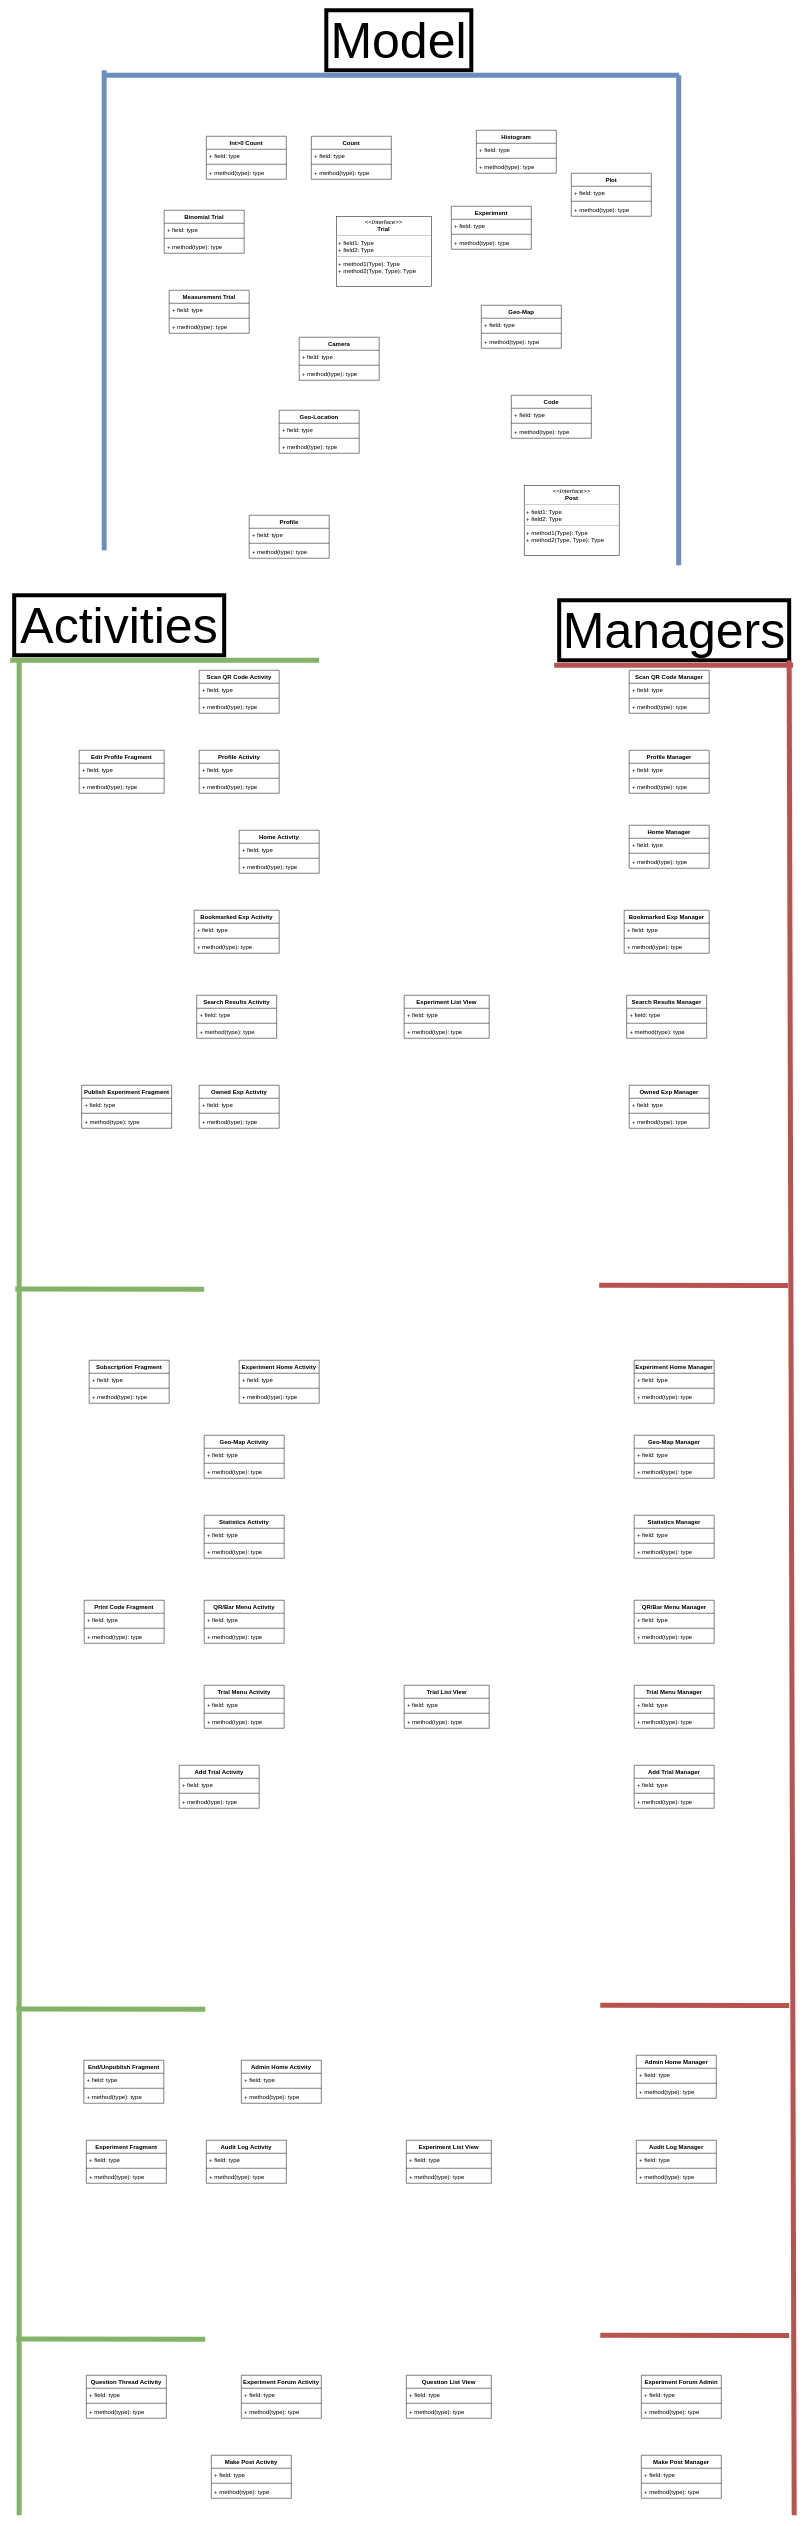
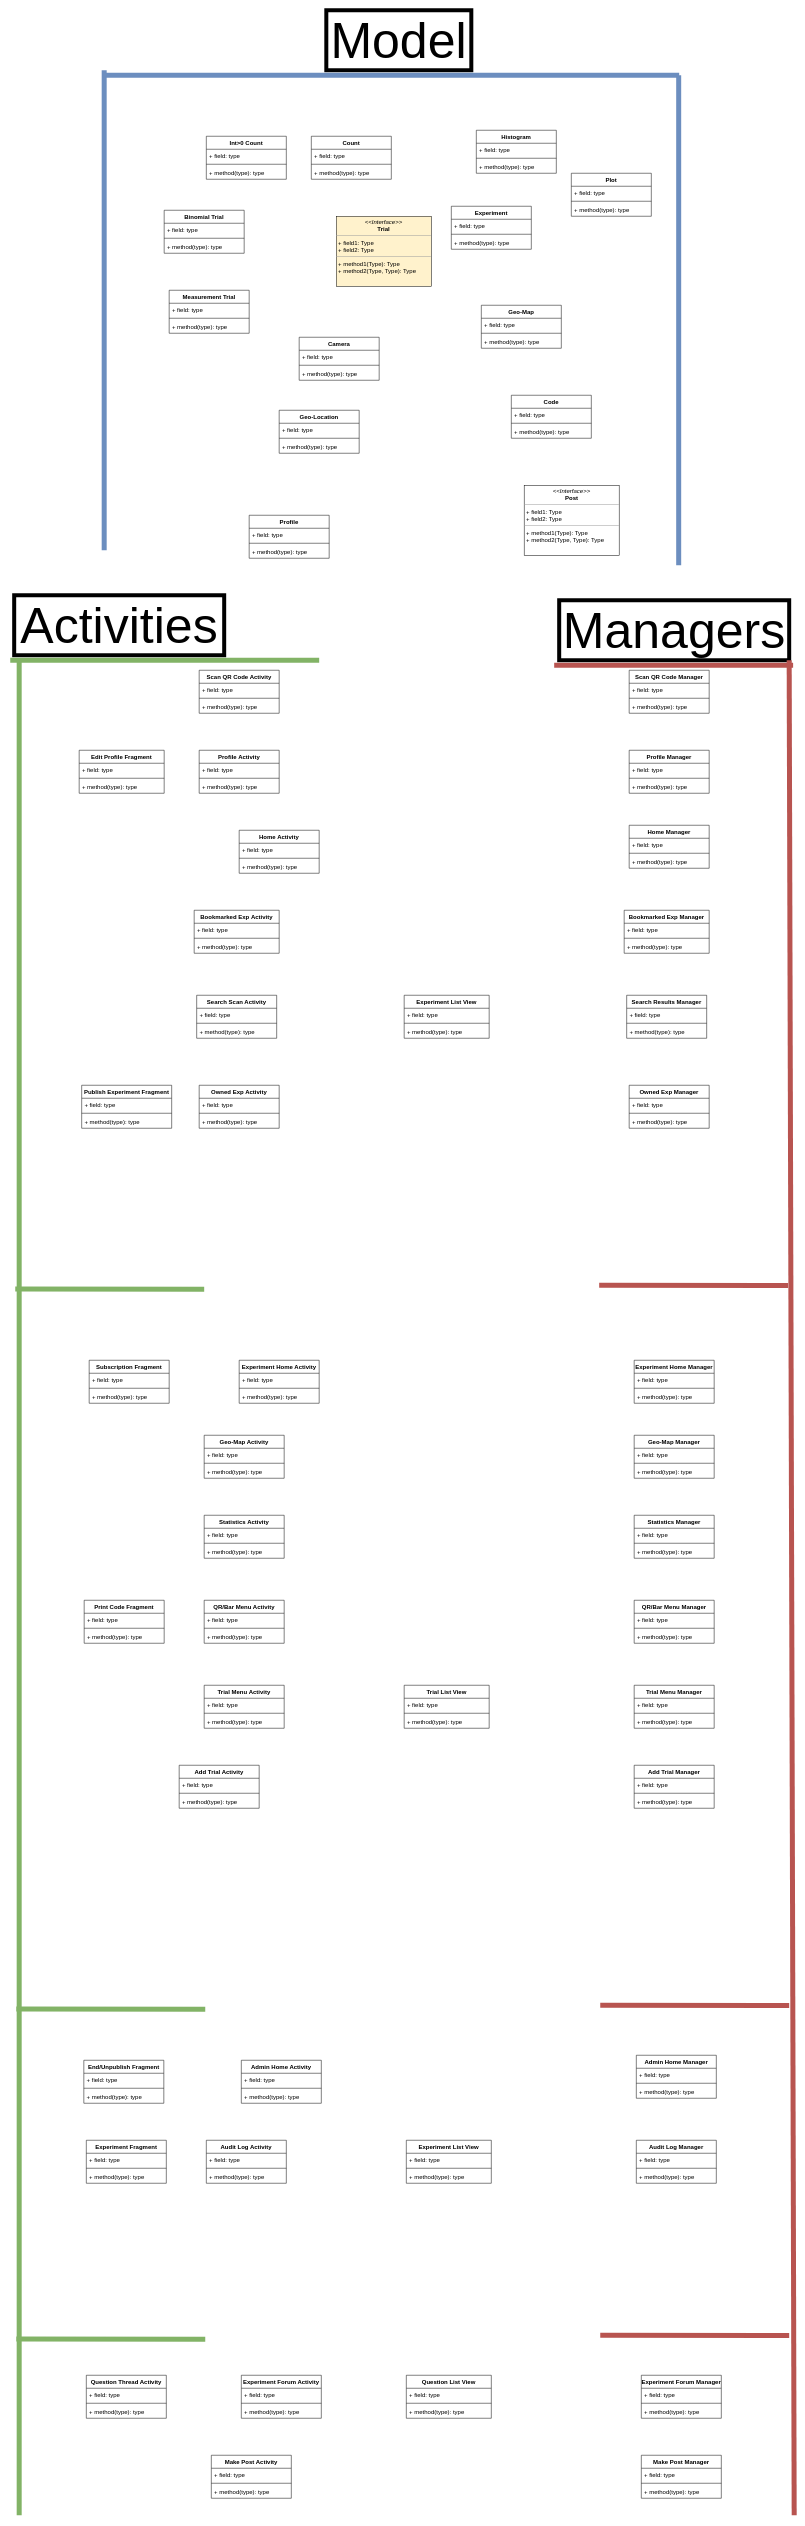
- <mxCell id="166" value="&lt;p style=&quot;margin: 0px ; margin-top: 4px ; text-align: center&quot;&gt;&lt;i&gt;&amp;lt;&amp;lt;Interface&amp;gt;&amp;gt;&lt;/i&gt;&lt;br&gt;&lt;b&gt;Trial&lt;/b&gt;&lt;/p&gt;&lt;hr size=&quot;1&quot;&gt;&lt;p style=&quot;margin: 0px ; margin-left: 4px&quot;&gt;+ field1: Type&lt;br&gt;+ field2: Type&lt;/p&gt;&lt;hr size=&quot;1&quot;&gt;&lt;p style=&quot;margin: 0px ; margin-left: 4px&quot;&gt;+ method1(Type): Type&lt;br&gt;+ method2(Type, Type): Type&lt;/p&gt;" style="verticalAlign=top;align=left;overflow=fill;fontSize=12;fontFamily=Helvetica;html=1;" vertex="1" parent="1"><mxGeometry x="672.13" y="432" width="190" height="140" as="geometry" /></mxCell>
+ <mxCell id="166" value="&lt;p style=&quot;margin: 0px ; margin-top: 4px ; text-align: center&quot;&gt;&lt;i&gt;&amp;lt;&amp;lt;Interface&amp;gt;&amp;gt;&lt;/i&gt;&lt;br&gt;&lt;b&gt;Trial&lt;/b&gt;&lt;/p&gt;&lt;hr size=&quot;1&quot;&gt;&lt;p style=&quot;margin: 0px ; margin-left: 4px&quot;&gt;+ field1: Type&lt;br&gt;+ field2: Type&lt;/p&gt;&lt;hr size=&quot;1&quot;&gt;&lt;p style=&quot;margin: 0px ; margin-left: 4px&quot;&gt;+ method1(Type): Type&lt;br&gt;+ method2(Type, Type): Type&lt;/p&gt;" style="verticalAlign=top;align=left;overflow=fill;fontSize=12;fontFamily=Helvetica;html=1;fillColor=#fff2cc;" vertex="1" parent="1"><mxGeometry x="672.13" y="432" width="190" height="140" as="geometry" /></mxCell>
- <mxCell id="10" value="Search Results Activity" style="swimlane;fontStyle=1;align=center;verticalAlign=top;childLayout=stackLayout;horizontal=1;startSize=26;horizontalStack=0;resizeParent=1;resizeParentMax=0;resizeLast=0;collapsible=1;marginBottom=0;" vertex="1" parent="1"><mxGeometry x="392.87" y="1990" width="160" height="86" as="geometry" /></mxCell>
+ <mxCell id="10" value="Search Scan Activity" style="swimlane;fontStyle=1;align=center;verticalAlign=top;childLayout=stackLayout;horizontal=1;startSize=26;horizontalStack=0;resizeParent=1;resizeParentMax=0;resizeLast=0;collapsible=1;marginBottom=0;" vertex="1" parent="1"><mxGeometry x="392.87" y="1990" width="160" height="86" as="geometry" /></mxCell>
- <mxCell id="150" value="Experiment Forum Admin" style="swimlane;fontStyle=1;align=center;verticalAlign=top;childLayout=stackLayout;horizontal=1;startSize=26;horizontalStack=0;resizeParent=1;resizeParentMax=0;resizeLast=0;collapsible=1;marginBottom=0;" vertex="1" parent="1"><mxGeometry x="1282.13" y="4750" width="160" height="86" as="geometry" /></mxCell>
+ <mxCell id="150" value="Experiment Forum Manager" style="swimlane;fontStyle=1;align=center;verticalAlign=top;childLayout=stackLayout;horizontal=1;startSize=26;horizontalStack=0;resizeParent=1;resizeParentMax=0;resizeLast=0;collapsible=1;marginBottom=0;" vertex="1" parent="1"><mxGeometry x="1282.13" y="4750" width="160" height="86" as="geometry" /></mxCell>
